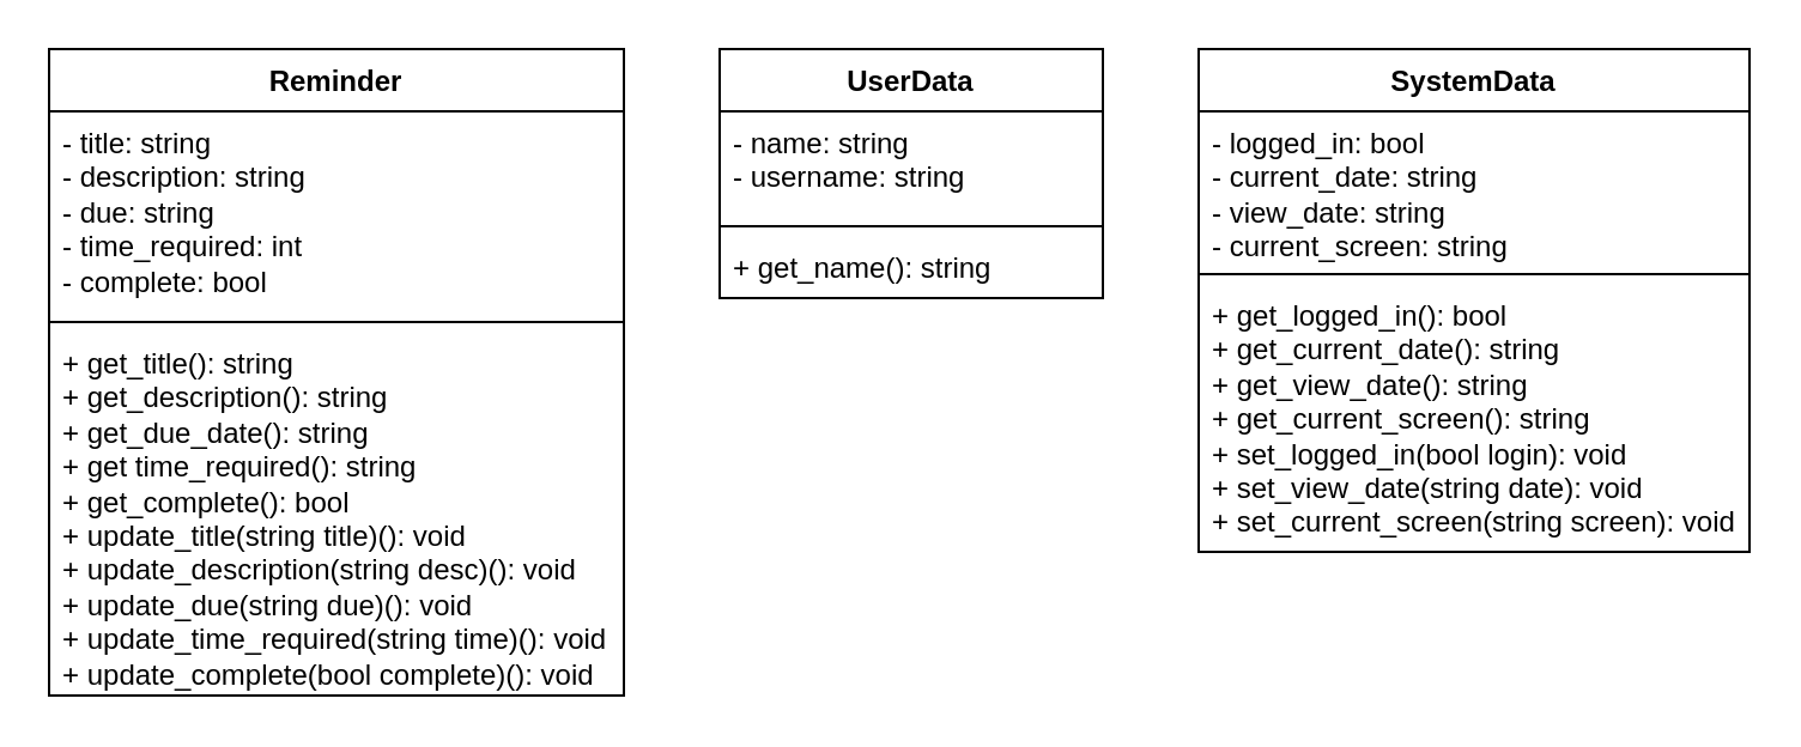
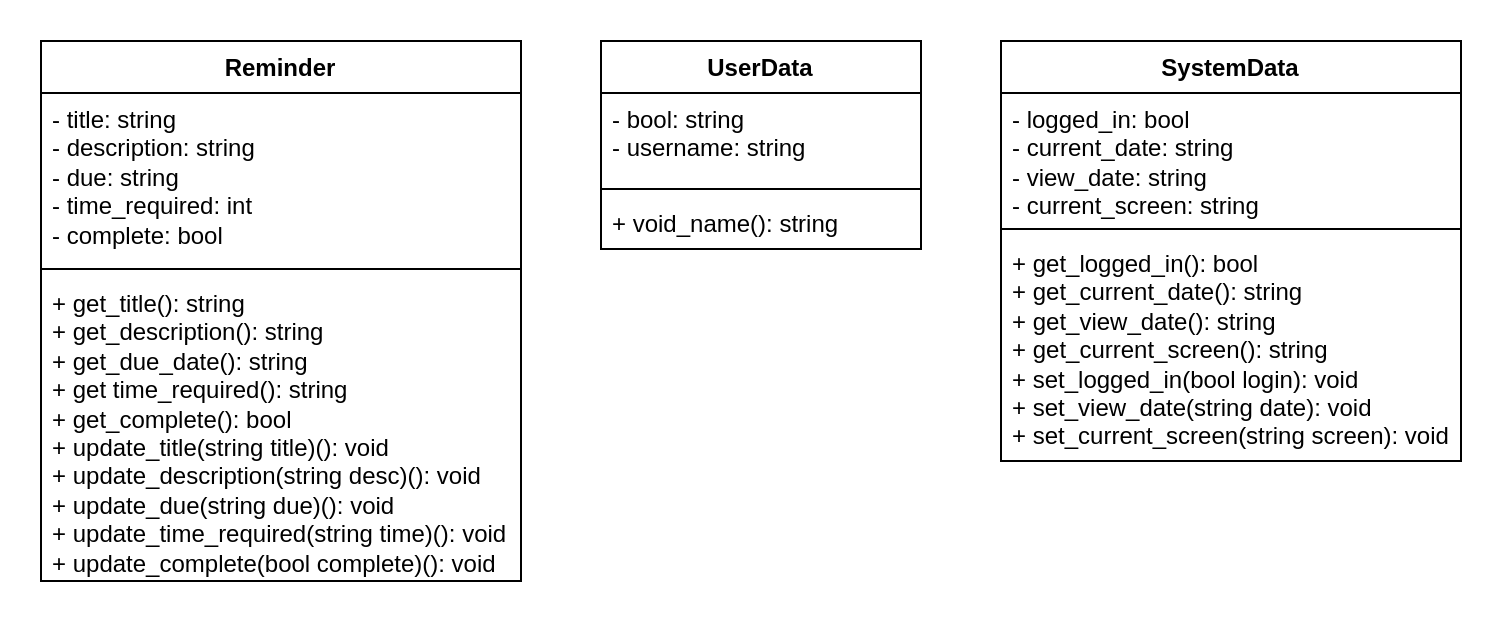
- <mxCell id="7" value="- name: string&lt;br&gt;- username: string" style="text;strokeColor=none;fillColor=none;align=left;verticalAlign=top;spacingLeft=4;spacingRight=4;overflow=hidden;rotatable=0;points=[[0,0.5],[1,0.5]];portConstraint=eastwest;whiteSpace=wrap;html=1;" vertex="1" parent="6"><mxGeometry y="26" width="160" height="44" as="geometry" /></mxCell>
+ <mxCell id="7" value="- bool: string&lt;br&gt;- username: string" style="text;strokeColor=none;fillColor=none;align=left;verticalAlign=top;spacingLeft=4;spacingRight=4;overflow=hidden;rotatable=0;points=[[0,0.5],[1,0.5]];portConstraint=eastwest;whiteSpace=wrap;html=1;" vertex="1" parent="6"><mxGeometry y="26" width="160" height="44" as="geometry" /></mxCell>
- <mxCell id="9" value="+ get_name(): string" style="text;strokeColor=none;fillColor=none;align=left;verticalAlign=top;spacingLeft=4;spacingRight=4;overflow=hidden;rotatable=0;points=[[0,0.5],[1,0.5]];portConstraint=eastwest;whiteSpace=wrap;html=1;" vertex="1" parent="6"><mxGeometry y="78" width="160" height="26" as="geometry" /></mxCell>
+ <mxCell id="9" value="+ void_name(): string" style="text;strokeColor=none;fillColor=none;align=left;verticalAlign=top;spacingLeft=4;spacingRight=4;overflow=hidden;rotatable=0;points=[[0,0.5],[1,0.5]];portConstraint=eastwest;whiteSpace=wrap;html=1;" vertex="1" parent="6"><mxGeometry y="78" width="160" height="26" as="geometry" /></mxCell>
